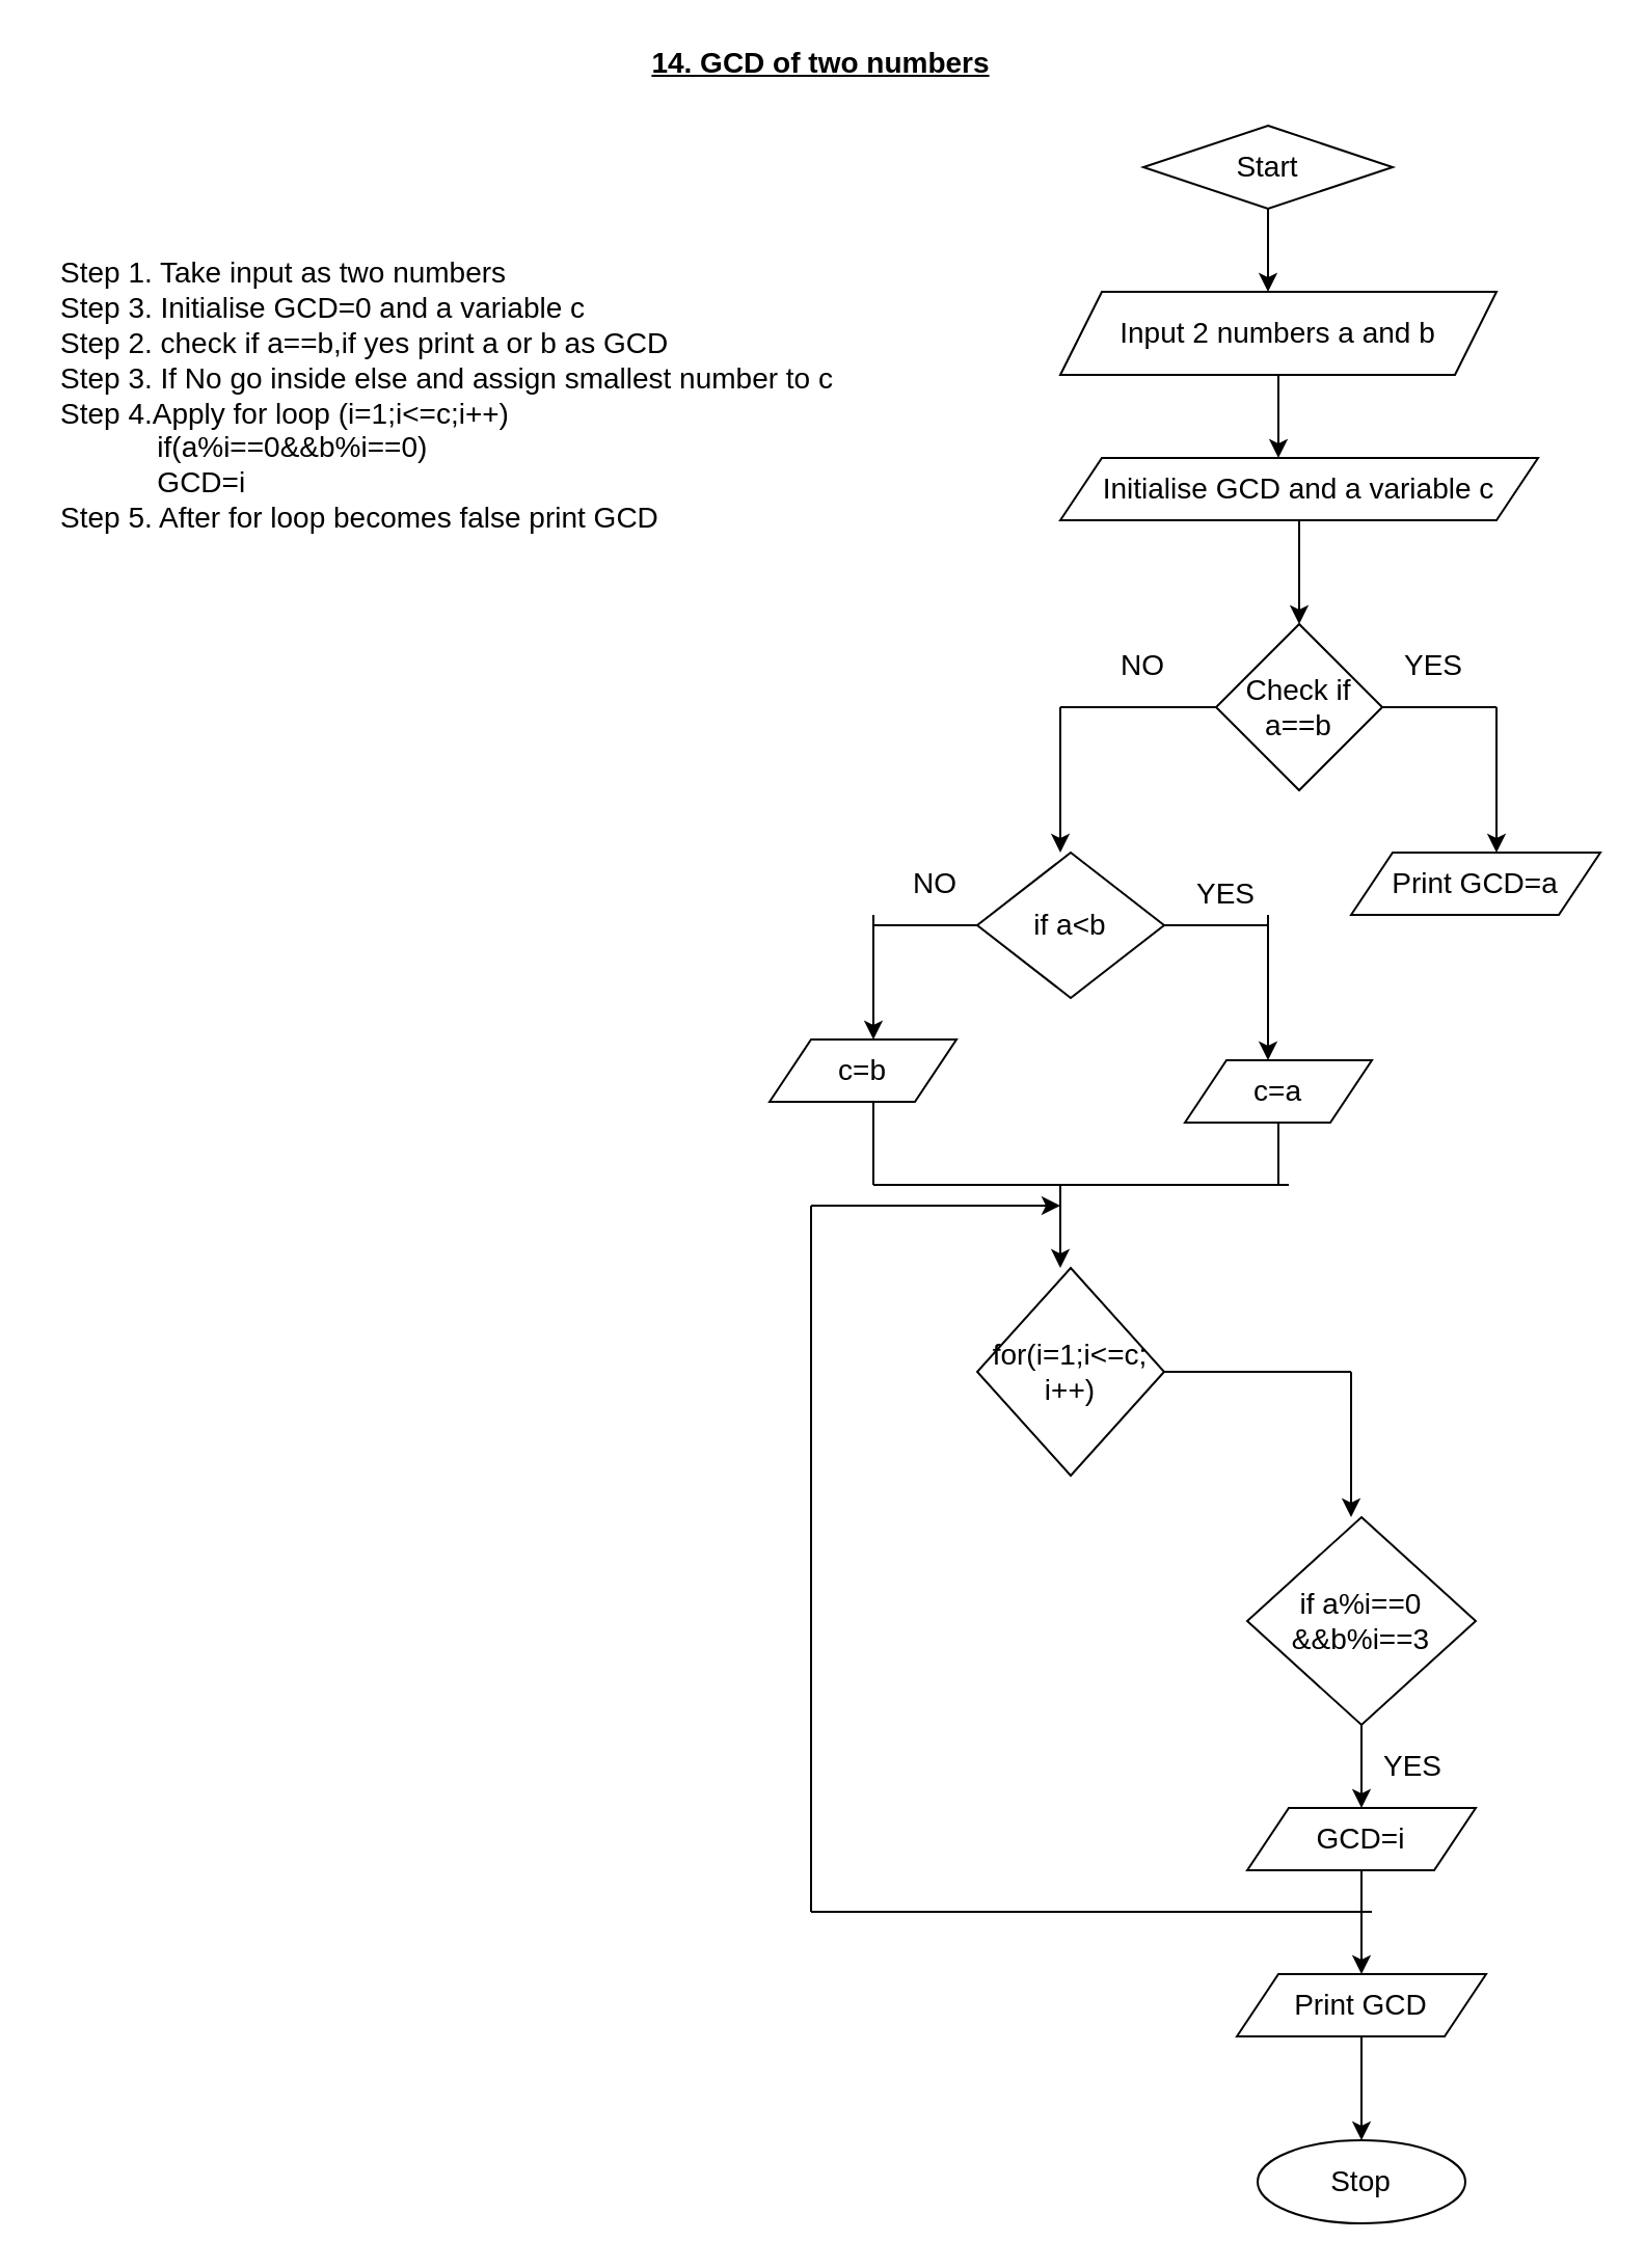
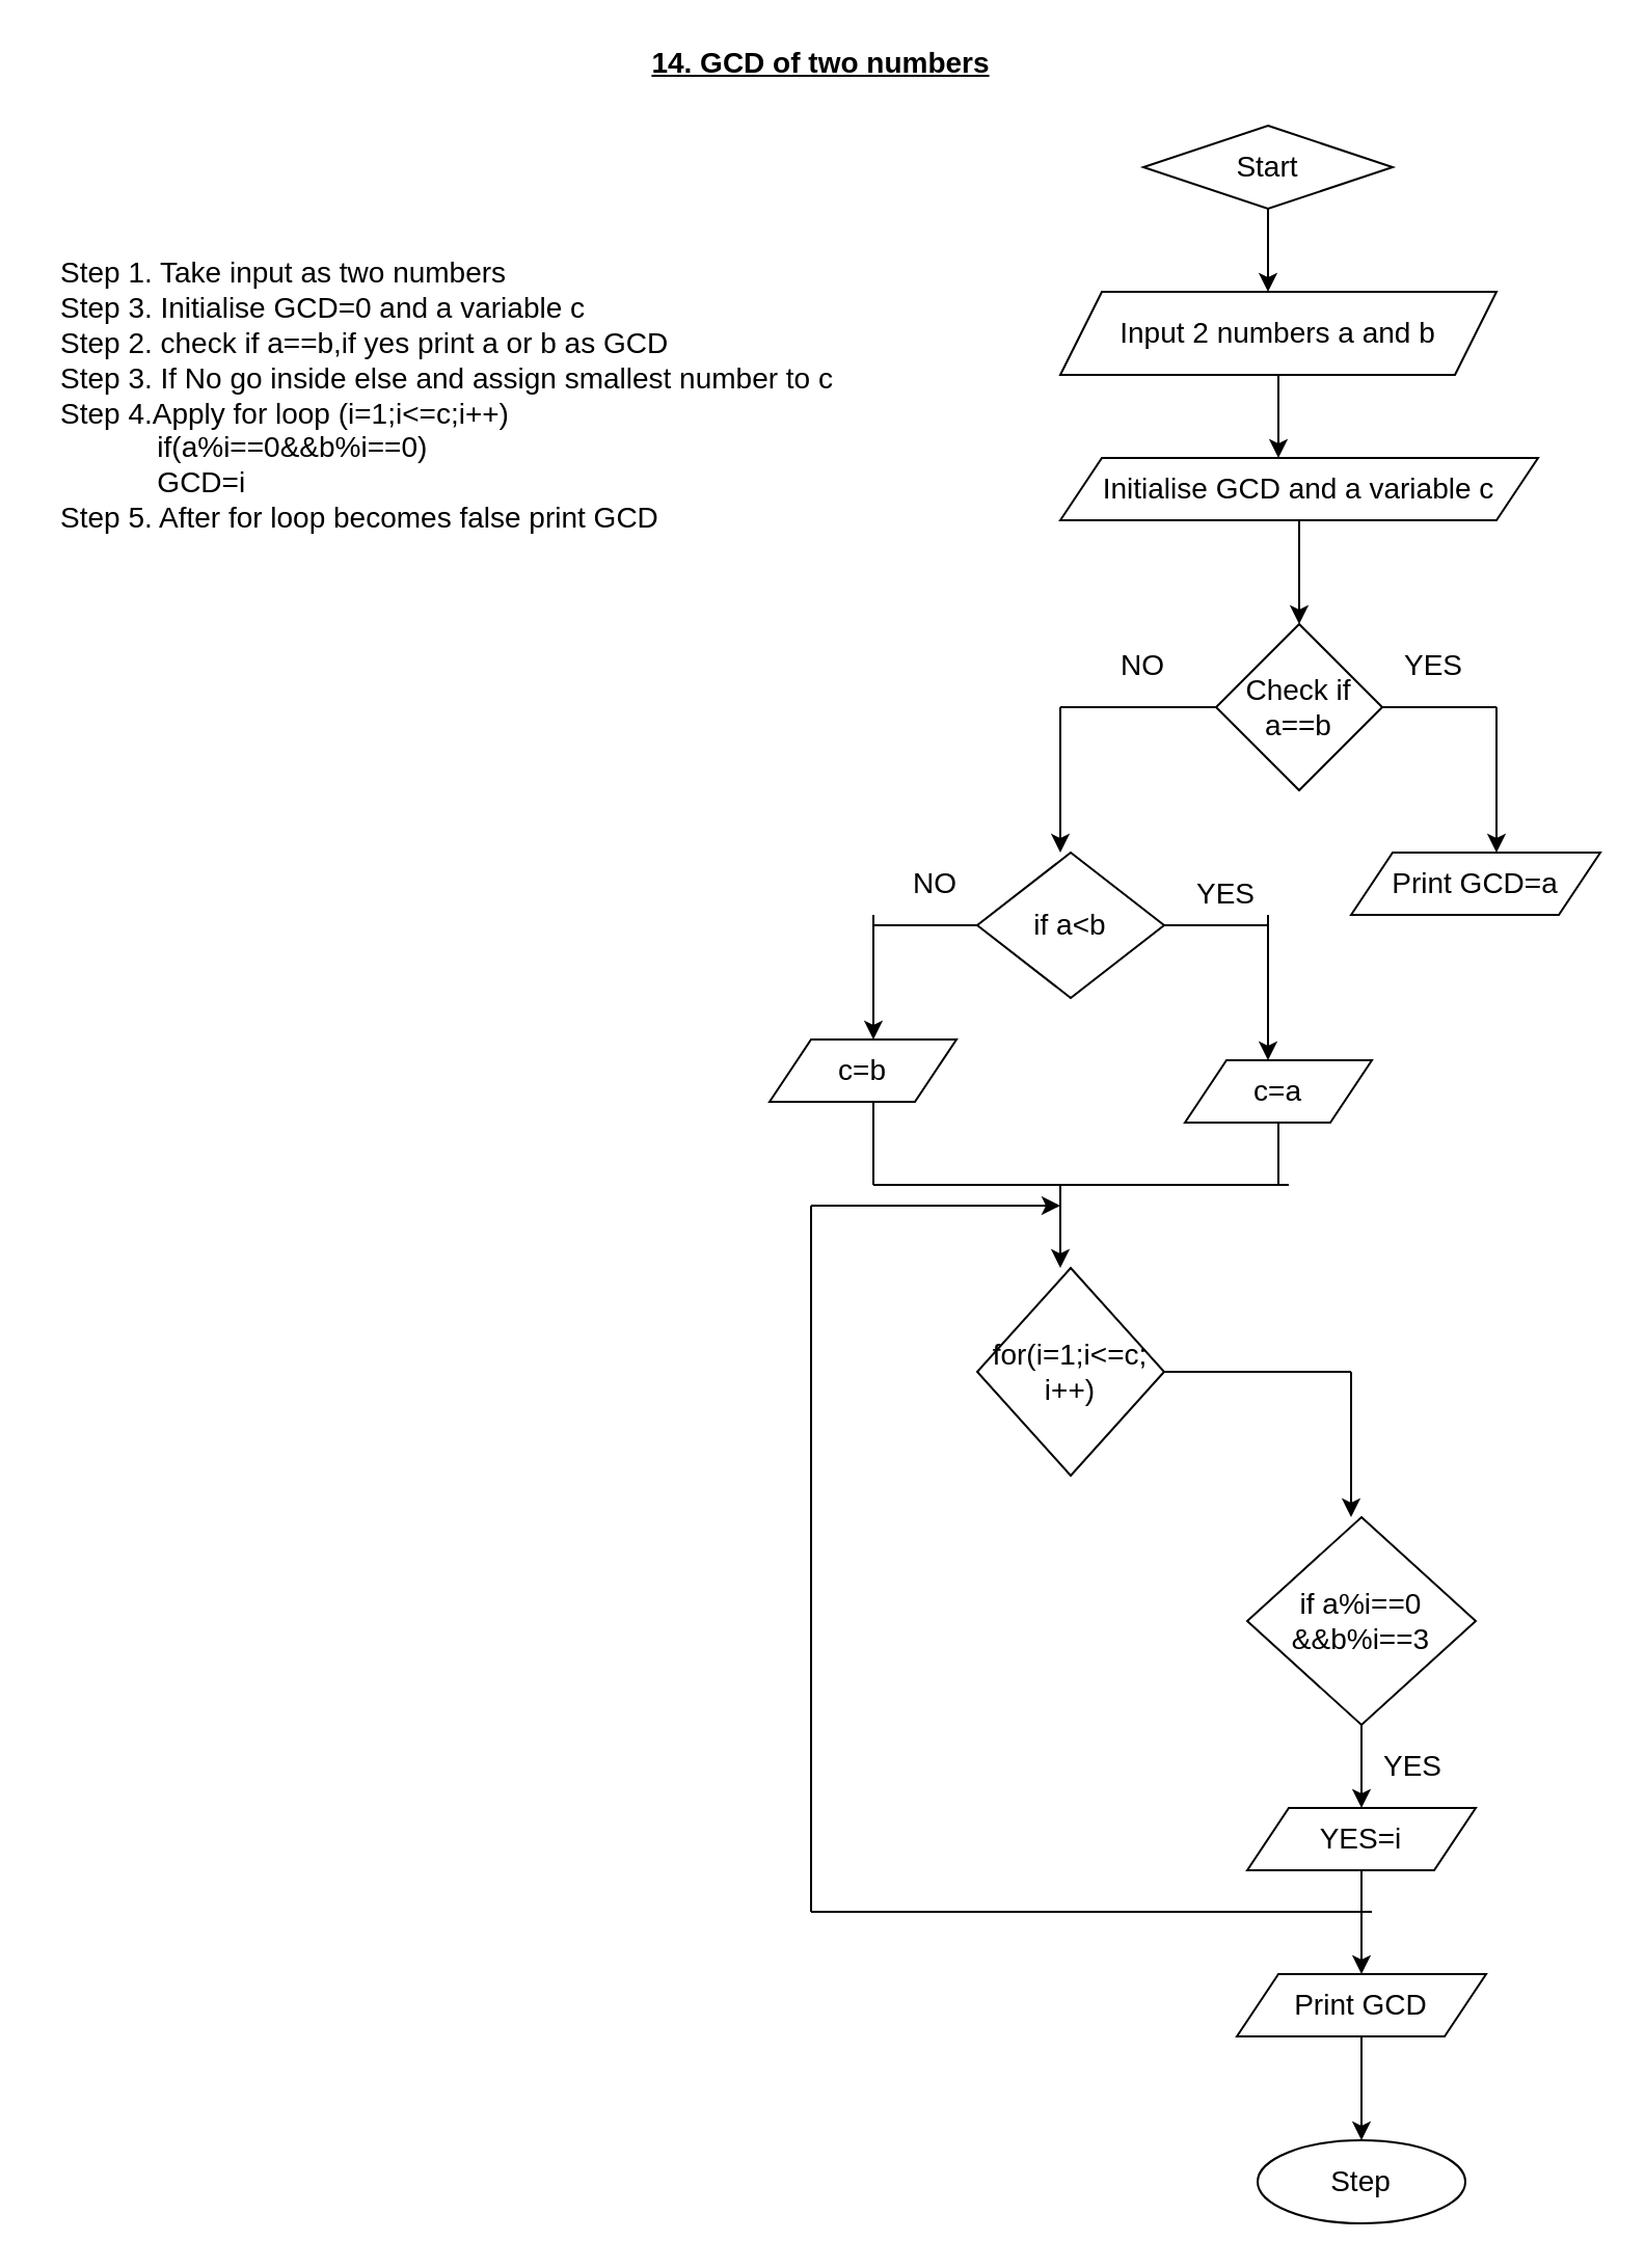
- <mxCell id="36" value="&lt;font style=&quot;font-size: 14px&quot;&gt;GCD=i&lt;/font&gt;" style="shape=parallelogram;perimeter=parallelogramPerimeter;whiteSpace=wrap;html=1;fixedSize=1;" vertex="1" parent="1"><mxGeometry x="600" y="870" width="110" height="30" as="geometry" /></mxCell>
+ <mxCell id="36" value="&lt;font style=&quot;font-size: 14px&quot;&gt;YES=i&lt;/font&gt;" style="shape=parallelogram;perimeter=parallelogramPerimeter;whiteSpace=wrap;html=1;fixedSize=1;" vertex="1" parent="1"><mxGeometry x="600" y="870" width="110" height="30" as="geometry" /></mxCell>
- <mxCell id="43" value="&lt;font style=&quot;font-size: 14px&quot;&gt;Stop&lt;/font&gt;" style="ellipse;whiteSpace=wrap;html=1;" vertex="1" parent="1"><mxGeometry x="605" y="1030" width="100" height="40" as="geometry" /></mxCell>
+ <mxCell id="43" value="&lt;font style=&quot;font-size: 14px&quot;&gt;Step&lt;/font&gt;" style="ellipse;whiteSpace=wrap;html=1;" vertex="1" parent="1"><mxGeometry x="605" y="1030" width="100" height="40" as="geometry" /></mxCell>
